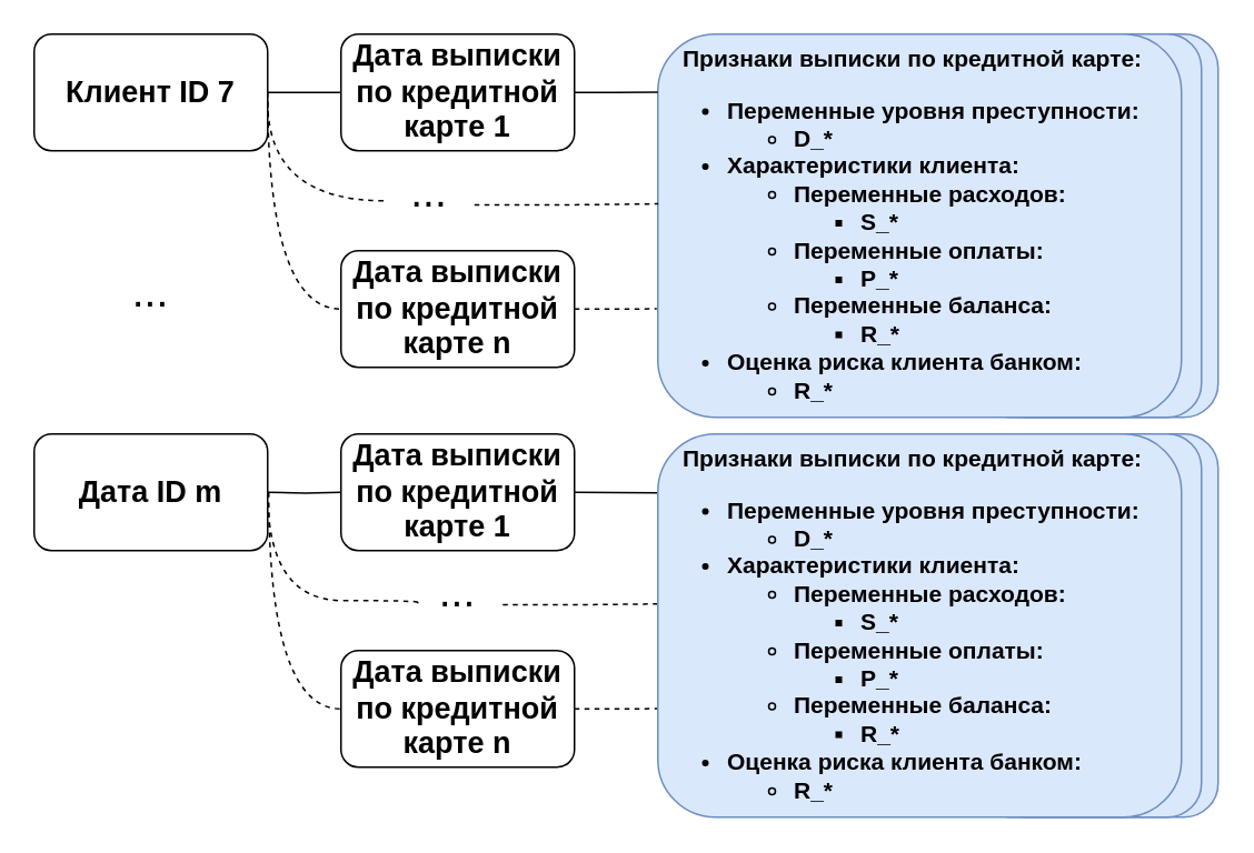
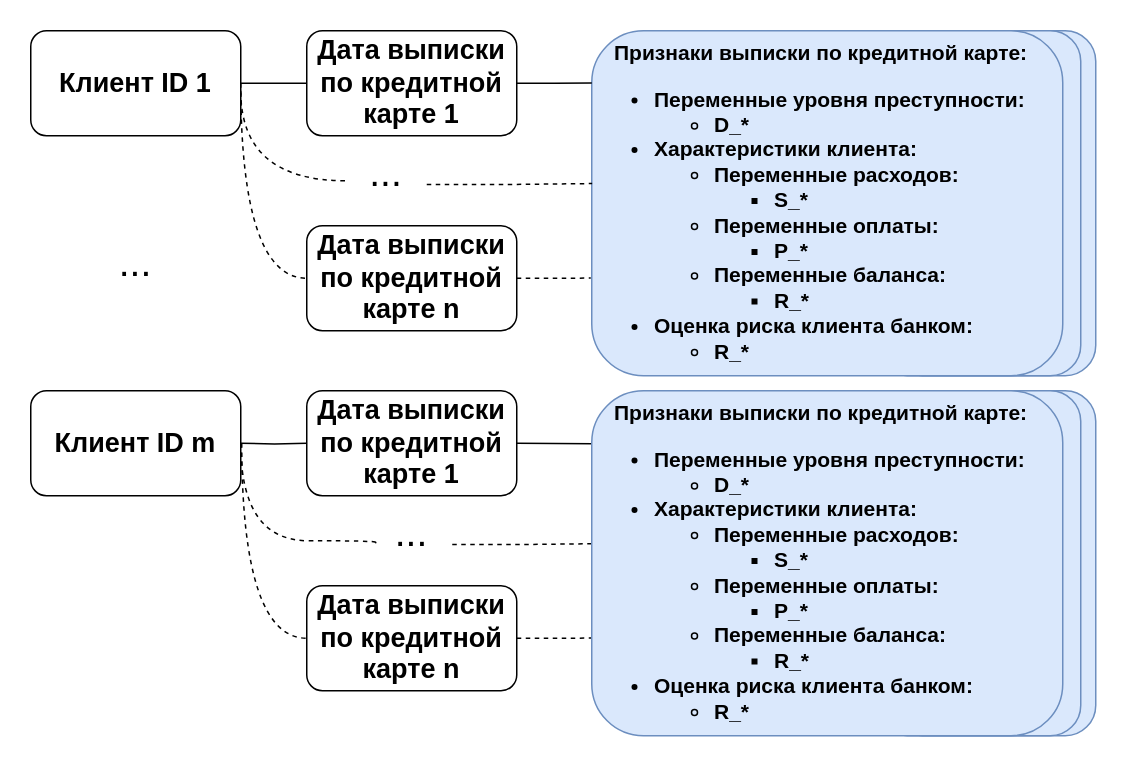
- <mxCell id="7" value="&lt;div style=&quot;&quot;&gt;&lt;span style=&quot;background-color: initial;&quot;&gt;Клиент ID 7&lt;/span&gt;&lt;/div&gt;" style="text;strokeColor=default;fillColor=none;html=1;whiteSpace=wrap;verticalAlign=middle;overflow=hidden;fontSize=18;fontStyle=1;rounded=1;align=center;" vertex="1" parent="1"><mxGeometry x="20" y="20" width="140" height="70" as="geometry" /></mxCell>
+ <mxCell id="7" value="&lt;div style=&quot;&quot;&gt;&lt;span style=&quot;background-color: initial;&quot;&gt;Клиент ID 1&lt;/span&gt;&lt;/div&gt;" style="text;strokeColor=default;fillColor=none;html=1;whiteSpace=wrap;verticalAlign=middle;overflow=hidden;fontSize=18;fontStyle=1;rounded=1;align=center;" vertex="1" parent="1"><mxGeometry x="20" y="20" width="140" height="70" as="geometry" /></mxCell>
- <mxCell id="12" value="&lt;div style=&quot;&quot;&gt;&lt;span style=&quot;background-color: initial;&quot;&gt;Дата ID m&lt;/span&gt;&lt;/div&gt;" style="text;strokeColor=default;fillColor=none;html=1;whiteSpace=wrap;verticalAlign=middle;overflow=hidden;fontSize=18;fontStyle=1;rounded=1;align=center;" vertex="1" parent="1"><mxGeometry x="20" y="260" width="140" height="70" as="geometry" /></mxCell>
+ <mxCell id="12" value="&lt;div style=&quot;&quot;&gt;&lt;span style=&quot;background-color: initial;&quot;&gt;Клиент ID m&lt;/span&gt;&lt;/div&gt;" style="text;strokeColor=default;fillColor=none;html=1;whiteSpace=wrap;verticalAlign=middle;overflow=hidden;fontSize=18;fontStyle=1;rounded=1;align=center;" vertex="1" parent="1"><mxGeometry x="20" y="260" width="140" height="70" as="geometry" /></mxCell>
